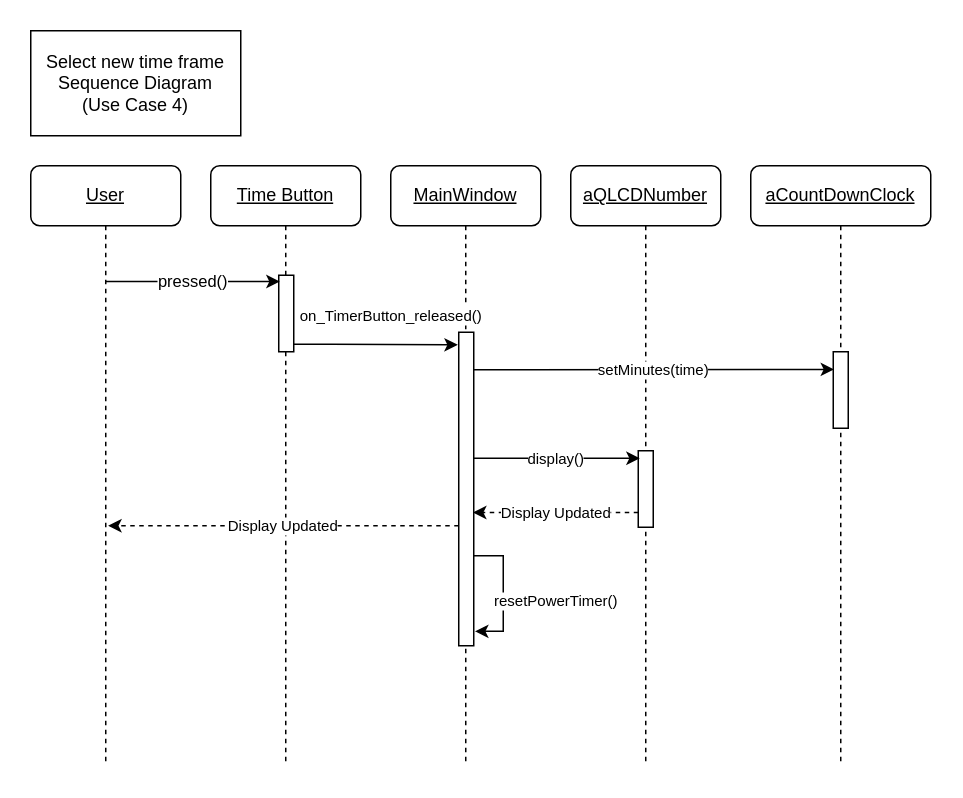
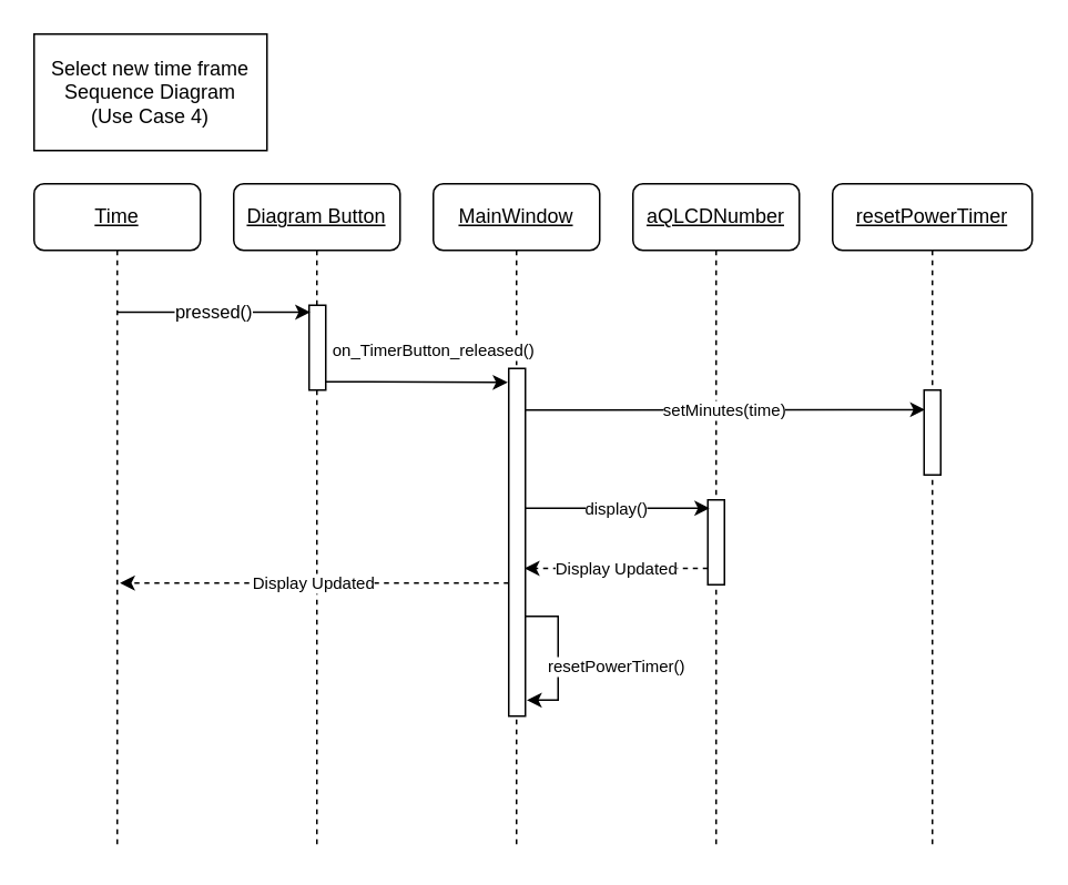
- <mxCell id="5" value="&lt;font face=&quot;Helvetica&quot;&gt;&lt;u&gt;User&lt;/u&gt;&lt;/font&gt;" style="shape=umlLifeline;perimeter=lifelinePerimeter;whiteSpace=wrap;html=1;container=1;collapsible=0;recursiveResize=0;outlineConnect=0;rounded=1;shadow=0;comic=0;labelBackgroundColor=none;strokeWidth=1;fontFamily=Verdana;fontSize=12;align=center;" parent="1" vertex="1"><mxGeometry x="20" y="110" width="100" height="400" as="geometry" /></mxCell>
+ <mxCell id="5" value="&lt;font face=&quot;Helvetica&quot;&gt;&lt;u&gt;Time&lt;/u&gt;&lt;/font&gt;" style="shape=umlLifeline;perimeter=lifelinePerimeter;whiteSpace=wrap;html=1;container=1;collapsible=0;recursiveResize=0;outlineConnect=0;rounded=1;shadow=0;comic=0;labelBackgroundColor=none;strokeWidth=1;fontFamily=Verdana;fontSize=12;align=center;" parent="1" vertex="1"><mxGeometry x="20" y="110" width="100" height="400" as="geometry" /></mxCell>
- <mxCell id="6" value="&lt;font face=&quot;Helvetica&quot;&gt;&lt;u&gt;Time Button&lt;/u&gt;&lt;/font&gt;" style="shape=umlLifeline;perimeter=lifelinePerimeter;whiteSpace=wrap;html=1;container=1;collapsible=0;recursiveResize=0;outlineConnect=0;rounded=1;shadow=0;comic=0;labelBackgroundColor=none;strokeWidth=1;fontFamily=Verdana;fontSize=12;align=center;" parent="1" vertex="1"><mxGeometry x="140" y="110" width="100" height="400" as="geometry" /></mxCell>
+ <mxCell id="6" value="&lt;font face=&quot;Helvetica&quot;&gt;&lt;u&gt;Diagram Button&lt;/u&gt;&lt;/font&gt;" style="shape=umlLifeline;perimeter=lifelinePerimeter;whiteSpace=wrap;html=1;container=1;collapsible=0;recursiveResize=0;outlineConnect=0;rounded=1;shadow=0;comic=0;labelBackgroundColor=none;strokeWidth=1;fontFamily=Verdana;fontSize=12;align=center;" parent="1" vertex="1"><mxGeometry x="140" y="110" width="100" height="400" as="geometry" /></mxCell>
- <mxCell id="3" value="&lt;font face=&quot;Helvetica&quot;&gt;&lt;u&gt;aCountDownClock&lt;/u&gt;&lt;/font&gt;" style="shape=umlLifeline;perimeter=lifelinePerimeter;whiteSpace=wrap;html=1;container=1;collapsible=0;recursiveResize=0;outlineConnect=0;rounded=1;shadow=0;comic=0;labelBackgroundColor=none;strokeWidth=1;fontFamily=Verdana;fontSize=12;align=center;" parent="1" vertex="1"><mxGeometry x="500" y="110" width="120" height="400" as="geometry" /></mxCell>
+ <mxCell id="3" value="&lt;font face=&quot;Helvetica&quot;&gt;&lt;u&gt;resetPowerTimer&lt;/u&gt;&lt;/font&gt;" style="shape=umlLifeline;perimeter=lifelinePerimeter;whiteSpace=wrap;html=1;container=1;collapsible=0;recursiveResize=0;outlineConnect=0;rounded=1;shadow=0;comic=0;labelBackgroundColor=none;strokeWidth=1;fontFamily=Verdana;fontSize=12;align=center;" parent="1" vertex="1"><mxGeometry x="500" y="110" width="120" height="400" as="geometry" /></mxCell>
